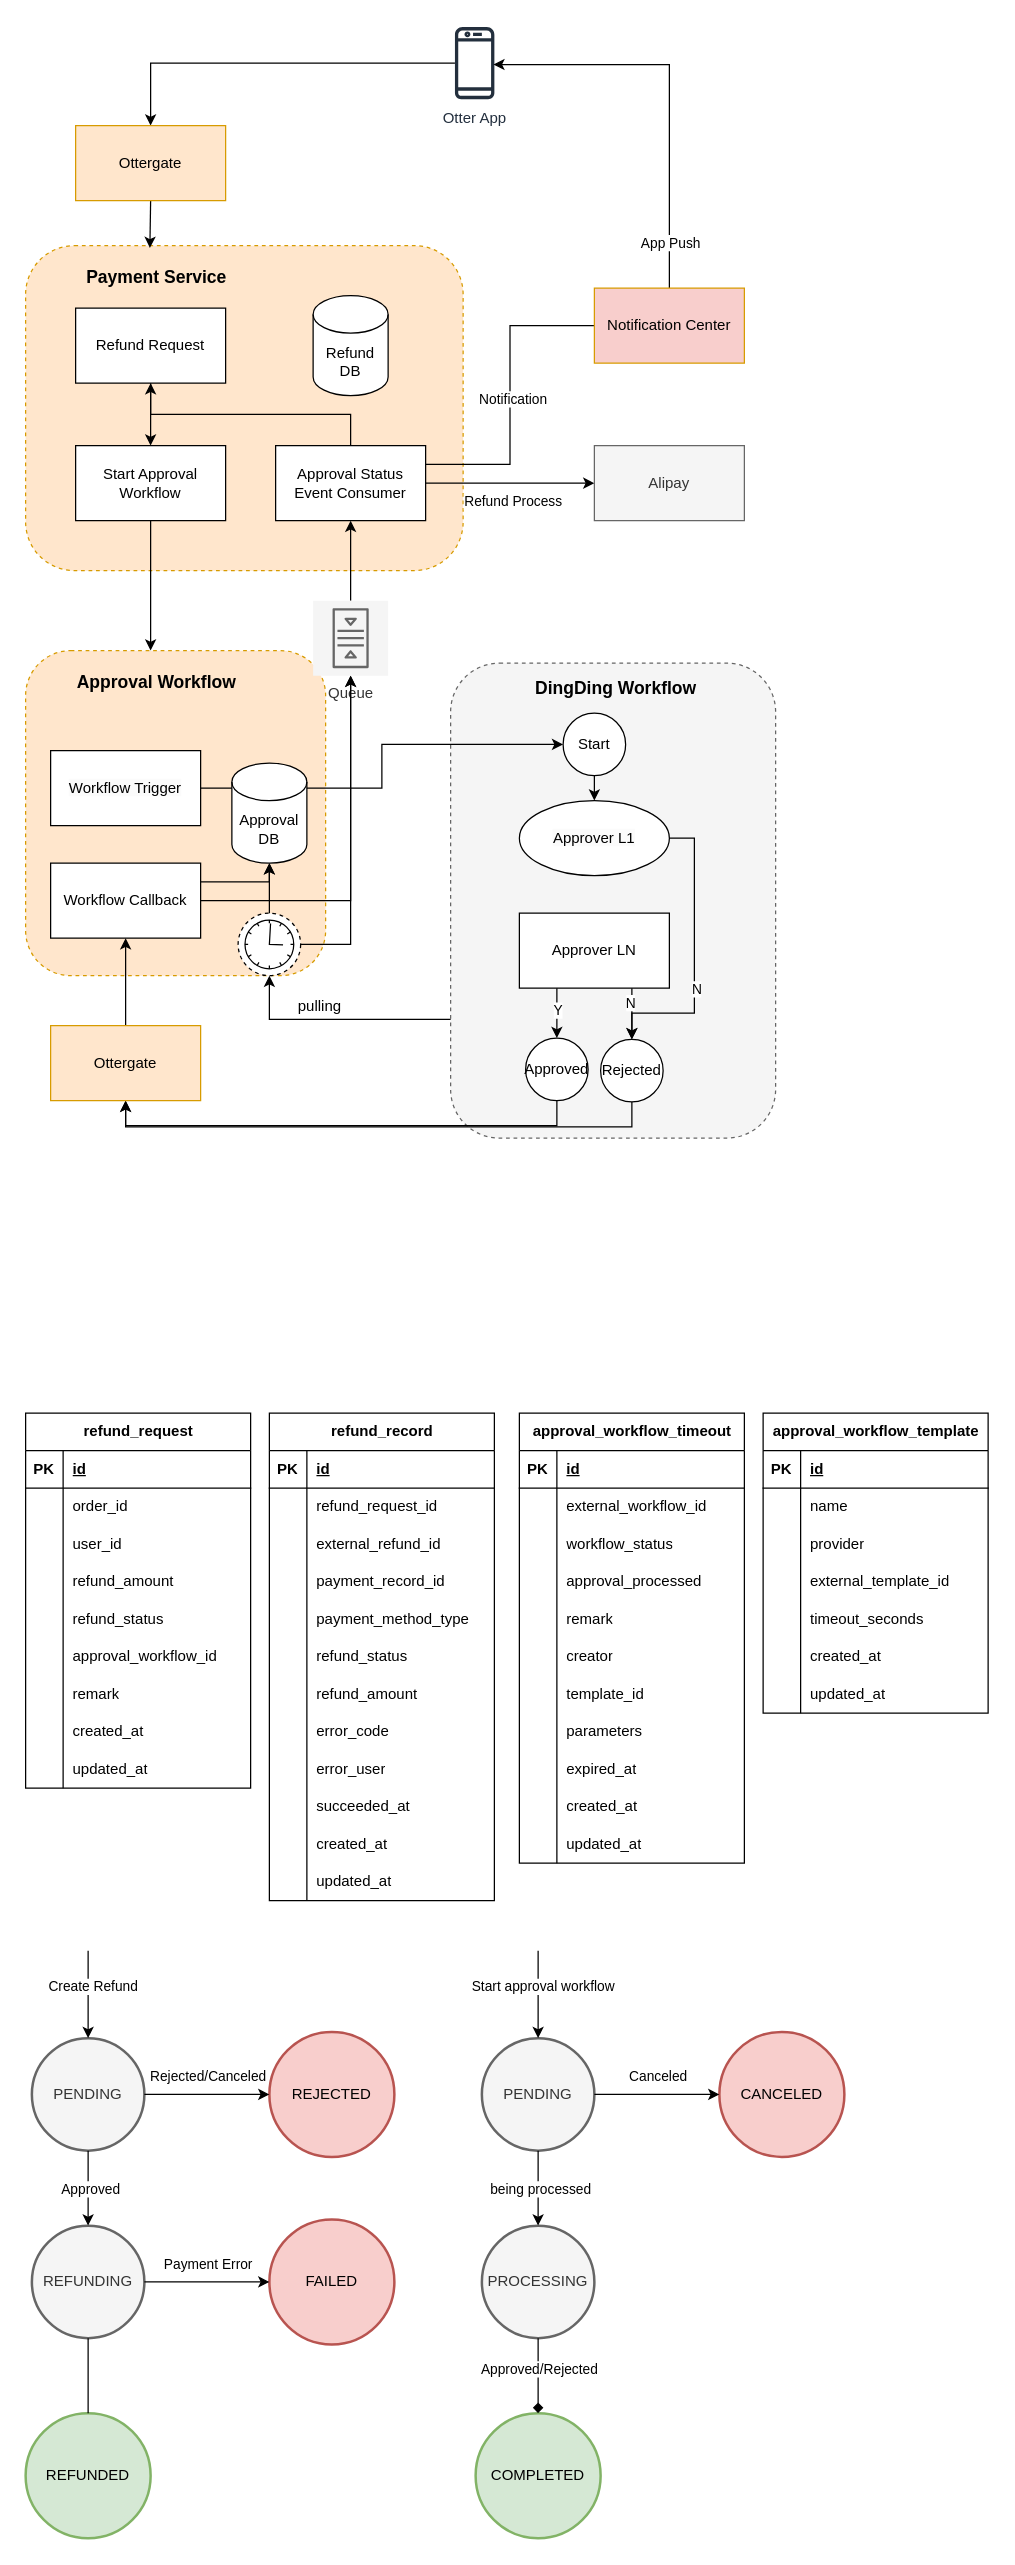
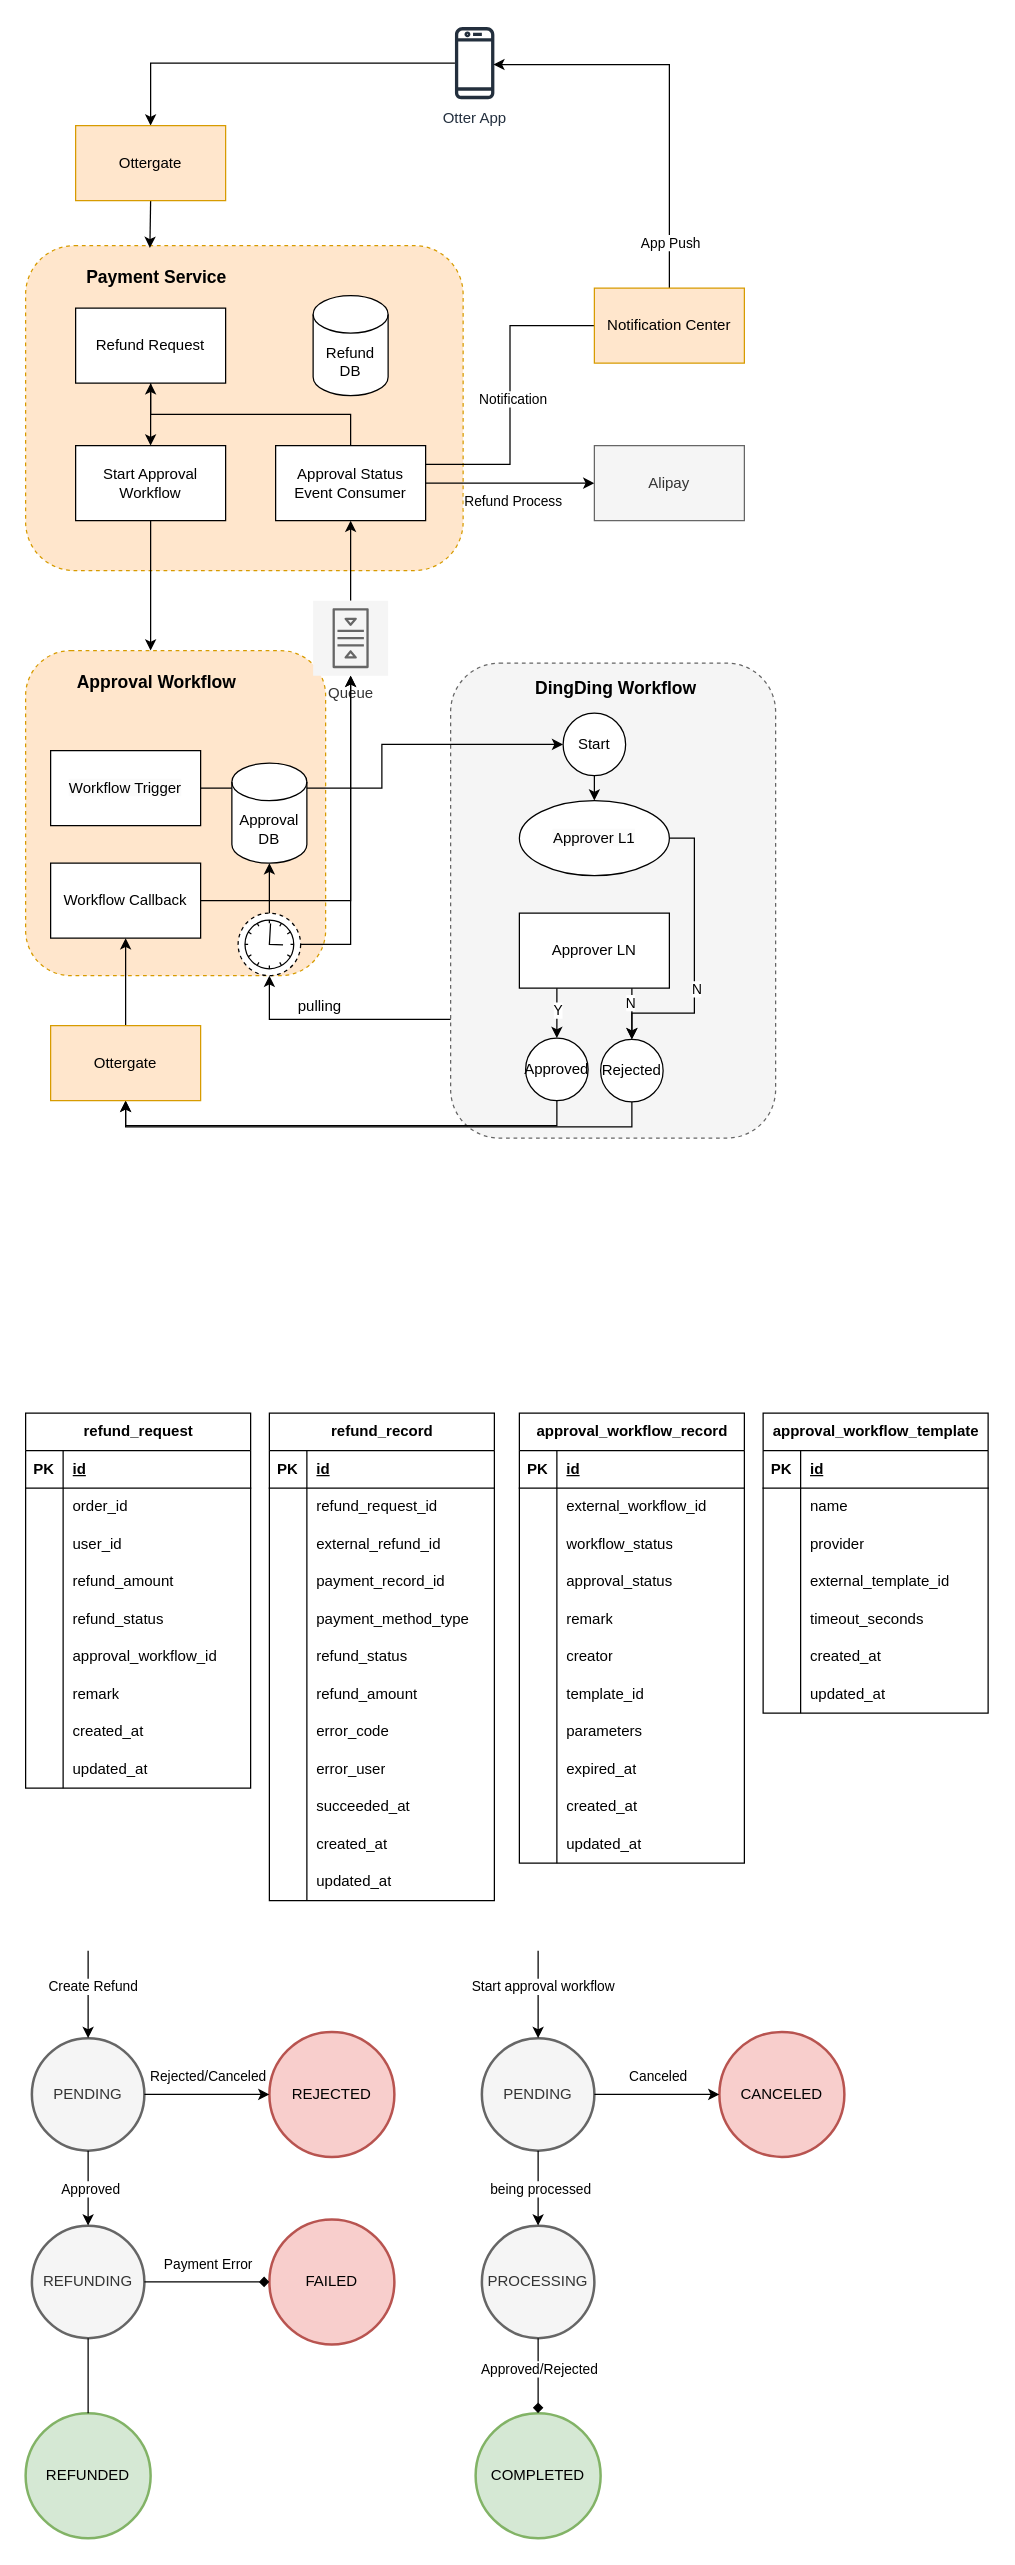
- <mxCell id="43" value="Notification Center" style="rounded=0;whiteSpace=wrap;html=1;fillColor=#f8cecc;strokeColor=#d79b00;" parent="1" vertex="1"><mxGeometry x="475" y="230" width="120" height="60" as="geometry" /></mxCell>
+ <mxCell id="43" value="Notification Center" style="rounded=0;whiteSpace=wrap;html=1;fillColor=#ffe6cc;strokeColor=#d79b00;" parent="1" vertex="1"><mxGeometry x="475" y="230" width="120" height="60" as="geometry" /></mxCell>
- <mxCell id="165" style="edgeStyle=orthogonalEdgeStyle;rounded=0;orthogonalLoop=1;jettySize=auto;html=1;exitX=1;exitY=0.25;exitDx=0;exitDy=0;entryX=0.5;entryY=1;entryDx=0;entryDy=0;entryPerimeter=0;" parent="1" source="14" target="163" edge="1"><mxGeometry relative="1" as="geometry"><Array as="points"><mxPoint x="215" y="705" /></Array></mxGeometry></mxCell>
- <mxCell id="76" value="approval_workflow_timeout" style="shape=table;startSize=30;container=1;collapsible=1;childLayout=tableLayout;fixedRows=1;rowLines=0;fontStyle=1;align=center;resizeLast=1;html=1;" parent="1" vertex="1"><mxGeometry x="415" y="1130" width="180" height="360" as="geometry"><mxRectangle x="350" y="1130" width="210" height="30" as="alternateBounds" /></mxGeometry></mxCell>
+ <mxCell id="76" value="approval_workflow_record" style="shape=table;startSize=30;container=1;collapsible=1;childLayout=tableLayout;fixedRows=1;rowLines=0;fontStyle=1;align=center;resizeLast=1;html=1;" parent="1" vertex="1"><mxGeometry x="415" y="1130" width="180" height="360" as="geometry"><mxRectangle x="350" y="1130" width="210" height="30" as="alternateBounds" /></mxGeometry></mxCell>
- <mxCell id="88" value="approval_processed" style="shape=partialRectangle;connectable=0;fillColor=none;top=0;left=0;bottom=0;right=0;align=left;spacingLeft=6;overflow=hidden;whiteSpace=wrap;html=1;" parent="86" vertex="1"><mxGeometry x="30" width="150" height="30" as="geometry"><mxRectangle width="150" height="30" as="alternateBounds" /></mxGeometry></mxCell>
+ <mxCell id="88" value="approval_status" style="shape=partialRectangle;connectable=0;fillColor=none;top=0;left=0;bottom=0;right=0;align=left;spacingLeft=6;overflow=hidden;whiteSpace=wrap;html=1;" parent="86" vertex="1"><mxGeometry x="30" width="150" height="30" as="geometry"><mxRectangle width="150" height="30" as="alternateBounds" /></mxGeometry></mxCell>
- <mxCell id="122" style="edgeStyle=orthogonalEdgeStyle;rounded=0;orthogonalLoop=1;jettySize=auto;html=1;exitX=1;exitY=0.5;exitDx=0;exitDy=0;exitPerimeter=0;entryX=0;entryY=0.5;entryDx=0;entryDy=0;entryPerimeter=0;" parent="1" source="112" target="114" edge="1"><mxGeometry relative="1" as="geometry" /></mxCell>
+ <mxCell id="122" style="edgeStyle=orthogonalEdgeStyle;rounded=0;orthogonalLoop=1;jettySize=auto;html=1;exitX=1;exitY=0.5;exitDx=0;exitDy=0;exitPerimeter=0;entryX=0;entryY=0.5;entryDx=0;entryDy=0;entryPerimeter=0;endArrow=diamond;" parent="1" source="112" target="114" edge="1"><mxGeometry relative="1" as="geometry" /></mxCell>
